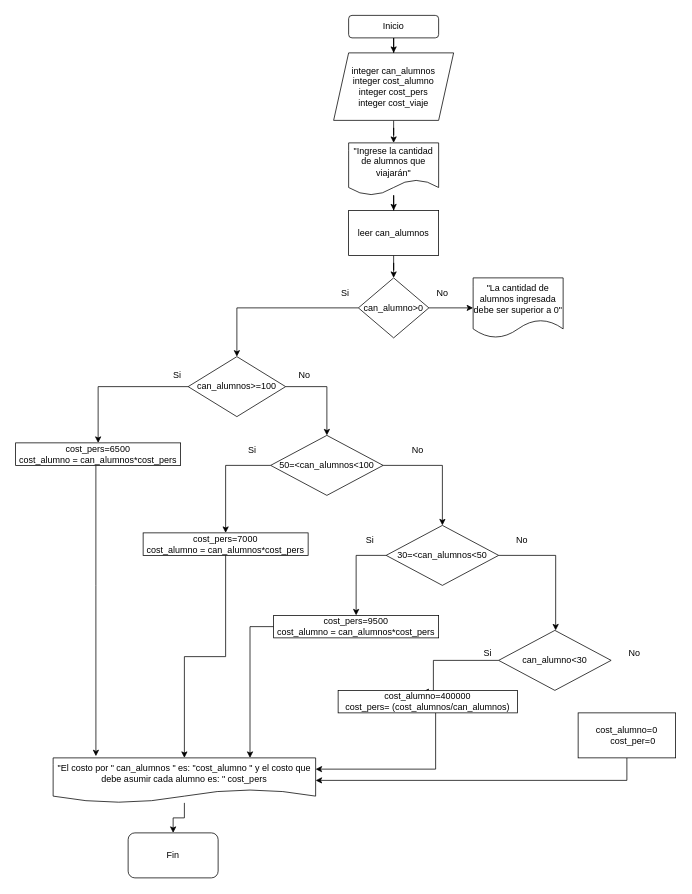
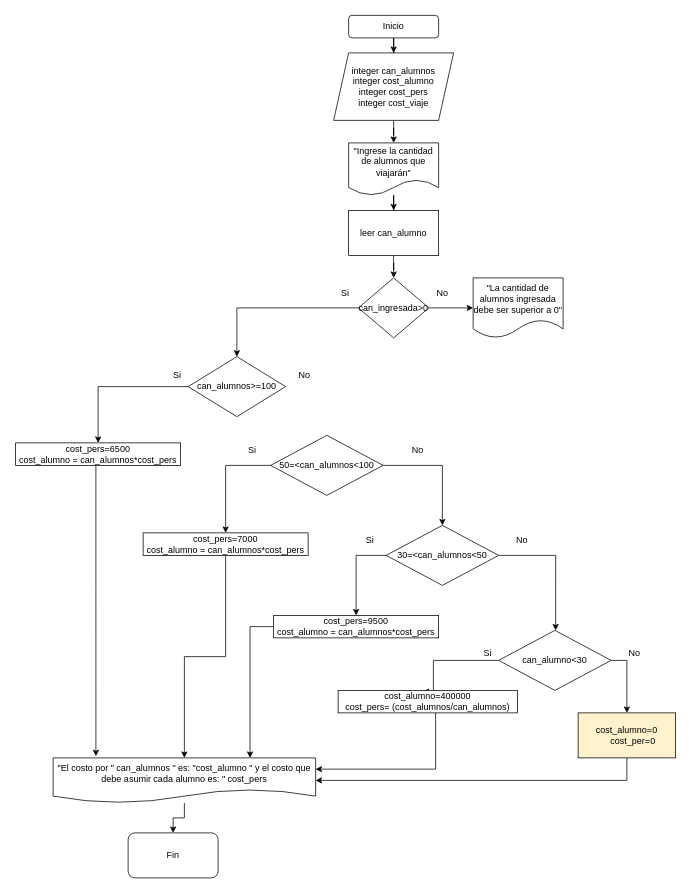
- <mxCell id="7" value="leer can_alumnos" style="rounded=0;whiteSpace=wrap;html=1;" vertex="1" parent="1"><mxGeometry x="464" y="280" width="120" height="60" as="geometry" /></mxCell>
+ <mxCell id="7" value="leer can_alumno" style="rounded=0;whiteSpace=wrap;html=1;" vertex="1" parent="1"><mxGeometry x="464" y="280" width="120" height="60" as="geometry" /></mxCell>
- <mxCell id="12" value="can_alumno&amp;gt;0" style="rhombus;whiteSpace=wrap;html=1;" vertex="1" parent="1"><mxGeometry x="477" y="370" width="94" height="80" as="geometry" /></mxCell>
+ <mxCell id="12" value="can_ingresada&amp;gt;0" style="rhombus;whiteSpace=wrap;html=1;" vertex="1" parent="1"><mxGeometry x="477" y="370" width="94" height="80" as="geometry" /></mxCell>
- <mxCell id="17" style="edgeStyle=orthogonalEdgeStyle;rounded=0;orthogonalLoop=1;jettySize=auto;html=1;exitX=1;exitY=0.5;exitDx=0;exitDy=0;" edge="1" parent="1" source="18" target="25"><mxGeometry relative="1" as="geometry" /></mxCell>
+ <mxCell id="38" style="edgeStyle=orthogonalEdgeStyle;rounded=0;orthogonalLoop=1;jettySize=auto;html=1;exitX=1;exitY=0.5;exitDx=0;exitDy=0;entryX=0.5;entryY=0;entryDx=0;entryDy=0;" edge="1" parent="1" source="39" target="45"><mxGeometry relative="1" as="geometry" /></mxCell>
- <mxCell id="45" value="&lt;div&gt;cost_alumno=0&lt;/div&gt;&lt;div&gt;&lt;span&gt;&#09;&lt;/span&gt;&amp;nbsp; &amp;nbsp; &amp;nbsp;cost_per=0&lt;/div&gt;" style="rounded=0;whiteSpace=wrap;html=1;" vertex="1" parent="1"><mxGeometry x="770" y="950" width="130" height="60" as="geometry" /></mxCell>
+ <mxCell id="45" value="&lt;div&gt;cost_alumno=0&lt;/div&gt;&lt;div&gt;&lt;span&gt;&#09;&lt;/span&gt;&amp;nbsp; &amp;nbsp; &amp;nbsp;cost_per=0&lt;/div&gt;" style="rounded=0;whiteSpace=wrap;html=1;fillColor=#fff2cc;" vertex="1" parent="1"><mxGeometry x="770" y="950" width="130" height="60" as="geometry" /></mxCell>
